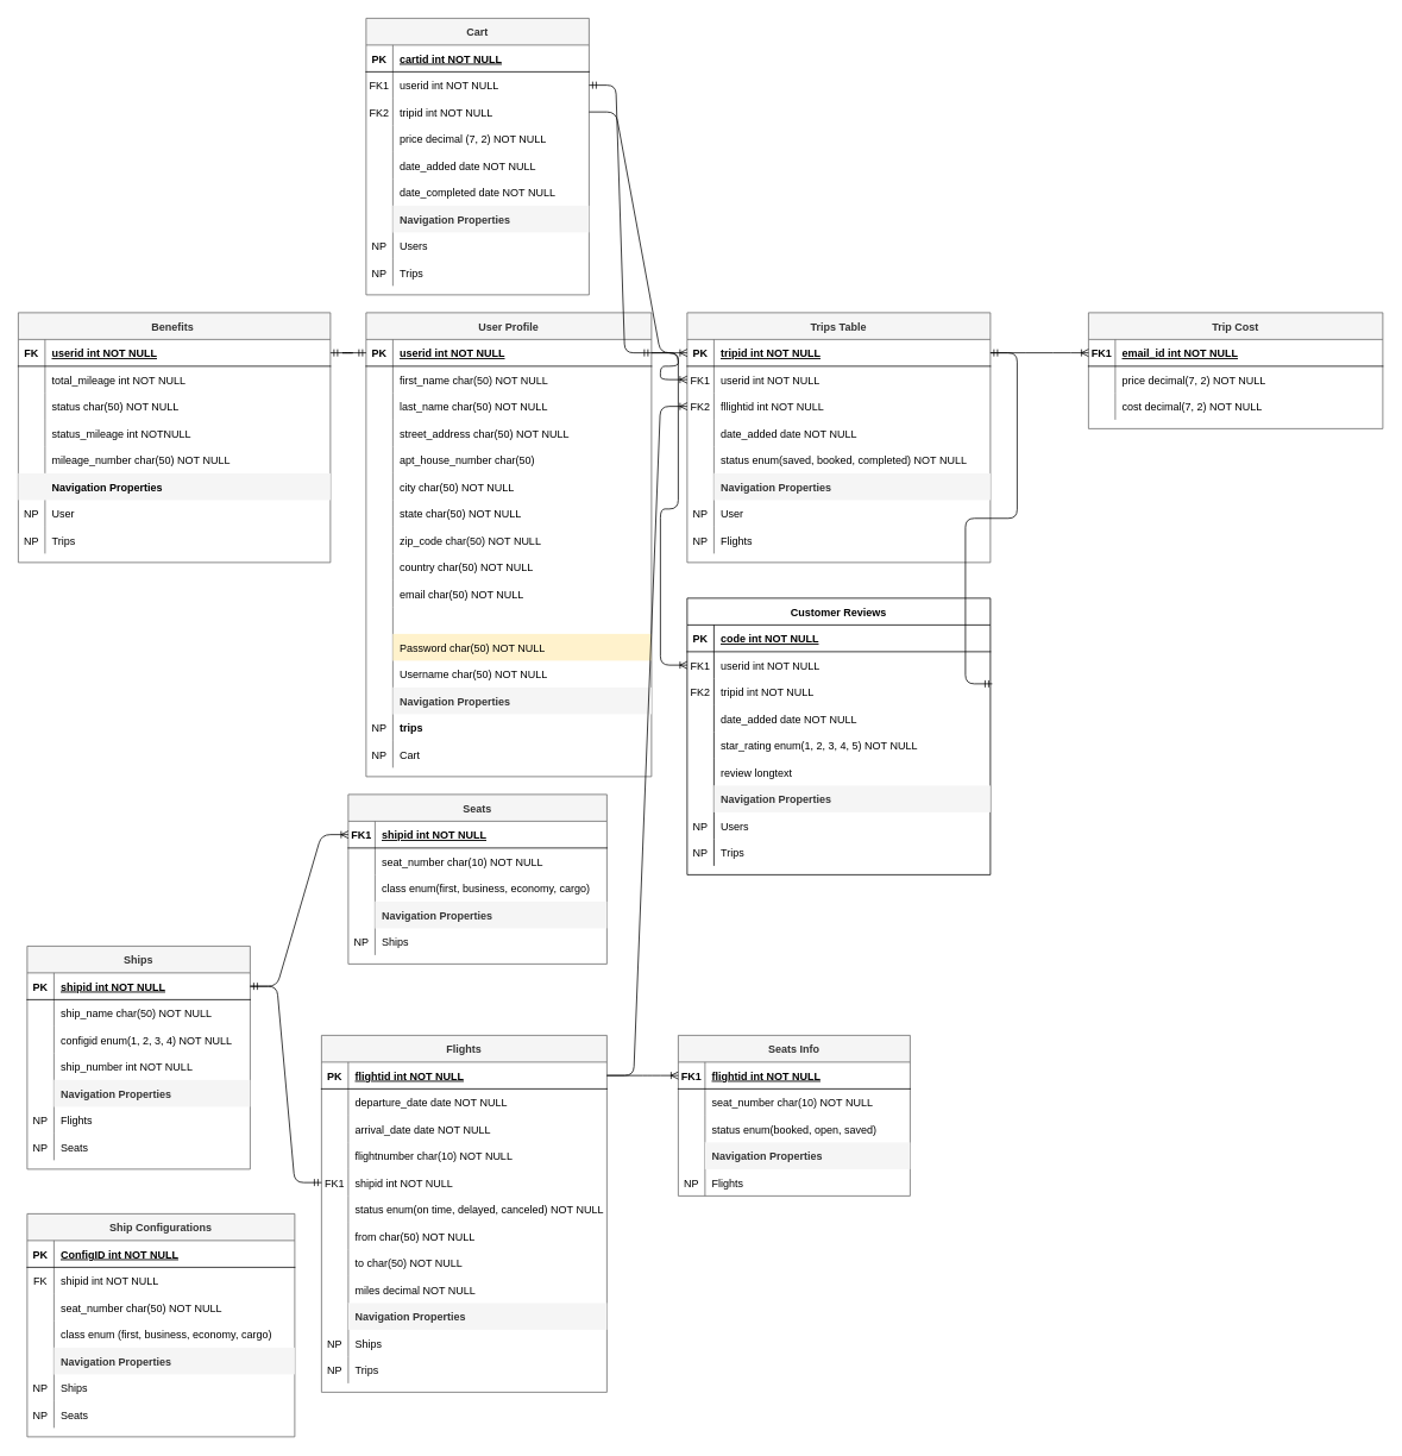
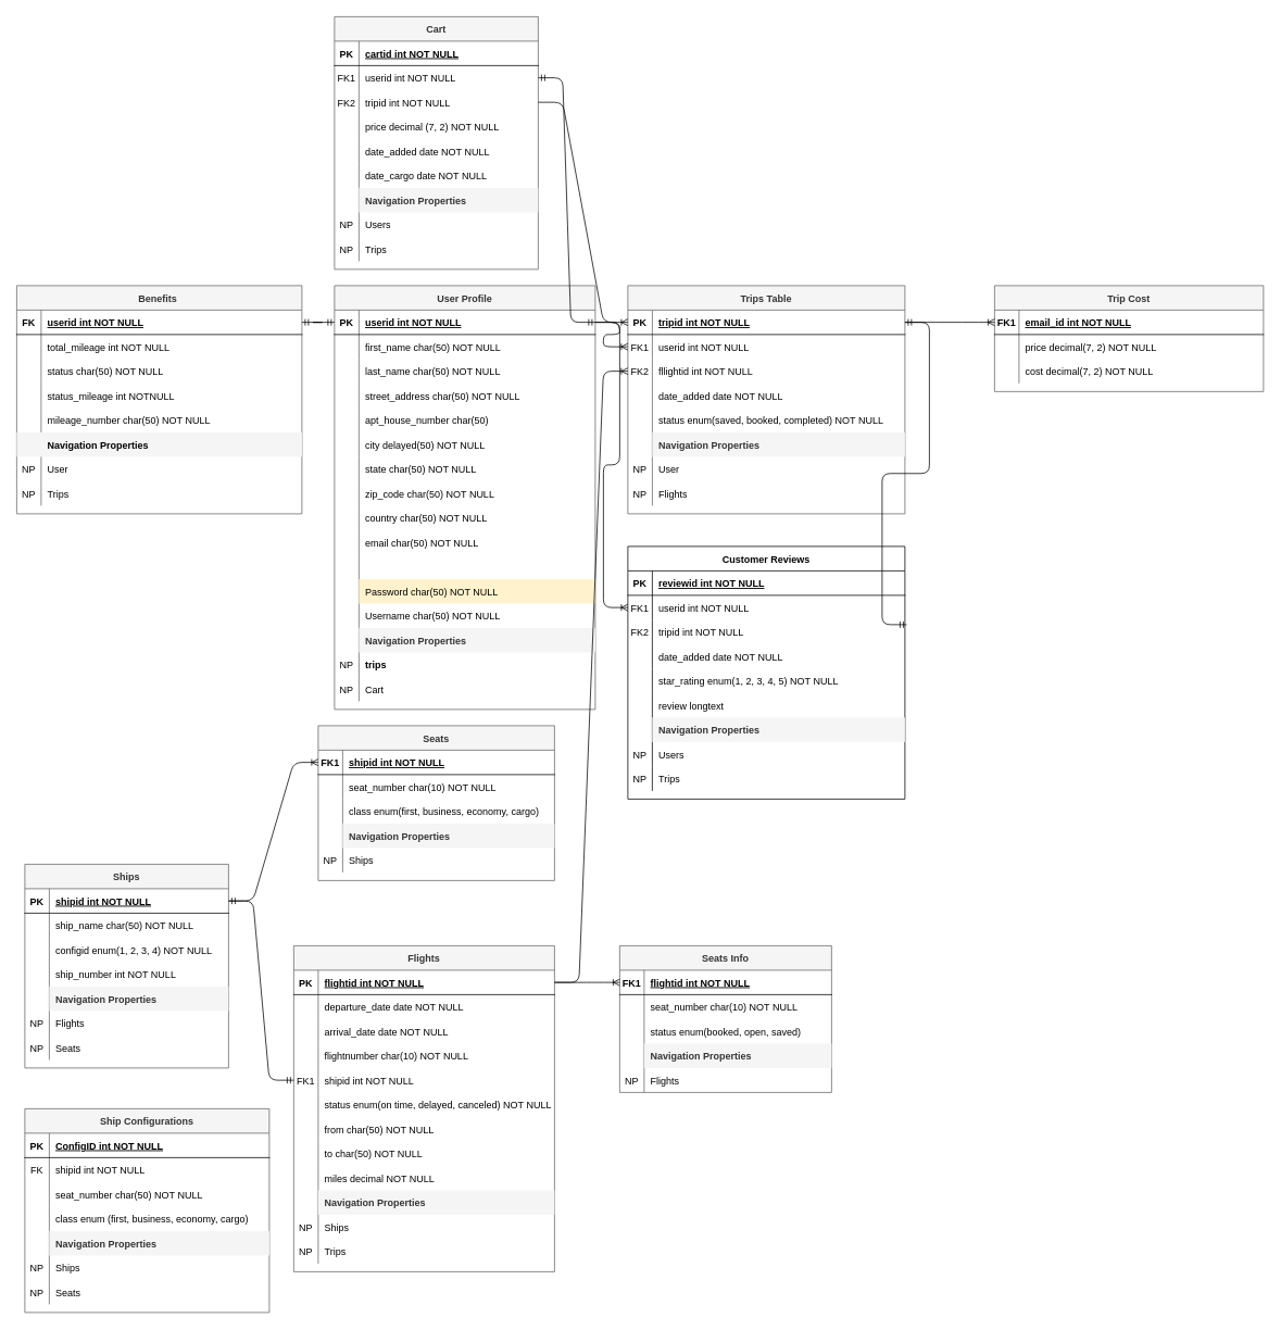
- <mxCell id="45" value="date_completed date NOT NULL" style="shape=partialRectangle;connectable=0;fillColor=none;top=0;left=0;bottom=0;right=0;align=left;spacingLeft=6;overflow=hidden;" parent="43" vertex="1"><mxGeometry x="30" width="220" height="30" as="geometry" /></mxCell>
+ <mxCell id="45" value="date_cargo date NOT NULL" style="shape=partialRectangle;connectable=0;fillColor=none;top=0;left=0;bottom=0;right=0;align=left;spacingLeft=6;overflow=hidden;" parent="43" vertex="1"><mxGeometry x="30" width="220" height="30" as="geometry" /></mxCell>
- <mxCell id="73" value="city char(50) NOT NULL" style="shape=partialRectangle;connectable=0;fillColor=none;top=0;left=0;bottom=0;right=0;align=left;spacingLeft=6;overflow=hidden;" parent="71" vertex="1"><mxGeometry x="30" width="290" height="30" as="geometry" /></mxCell>
+ <mxCell id="73" value="city delayed(50) NOT NULL" style="shape=partialRectangle;connectable=0;fillColor=none;top=0;left=0;bottom=0;right=0;align=left;spacingLeft=6;overflow=hidden;" parent="71" vertex="1"><mxGeometry x="30" width="290" height="30" as="geometry" /></mxCell>
- <mxCell id="157" value="code int NOT NULL" style="shape=partialRectangle;connectable=0;fillColor=none;top=0;left=0;bottom=0;right=0;align=left;spacingLeft=6;fontStyle=5;overflow=hidden;" parent="155" vertex="1"><mxGeometry x="30" width="310" height="30" as="geometry" /></mxCell>
+ <mxCell id="157" value="reviewid int NOT NULL" style="shape=partialRectangle;connectable=0;fillColor=none;top=0;left=0;bottom=0;right=0;align=left;spacingLeft=6;fontStyle=5;overflow=hidden;" parent="155" vertex="1"><mxGeometry x="30" width="310" height="30" as="geometry" /></mxCell>
